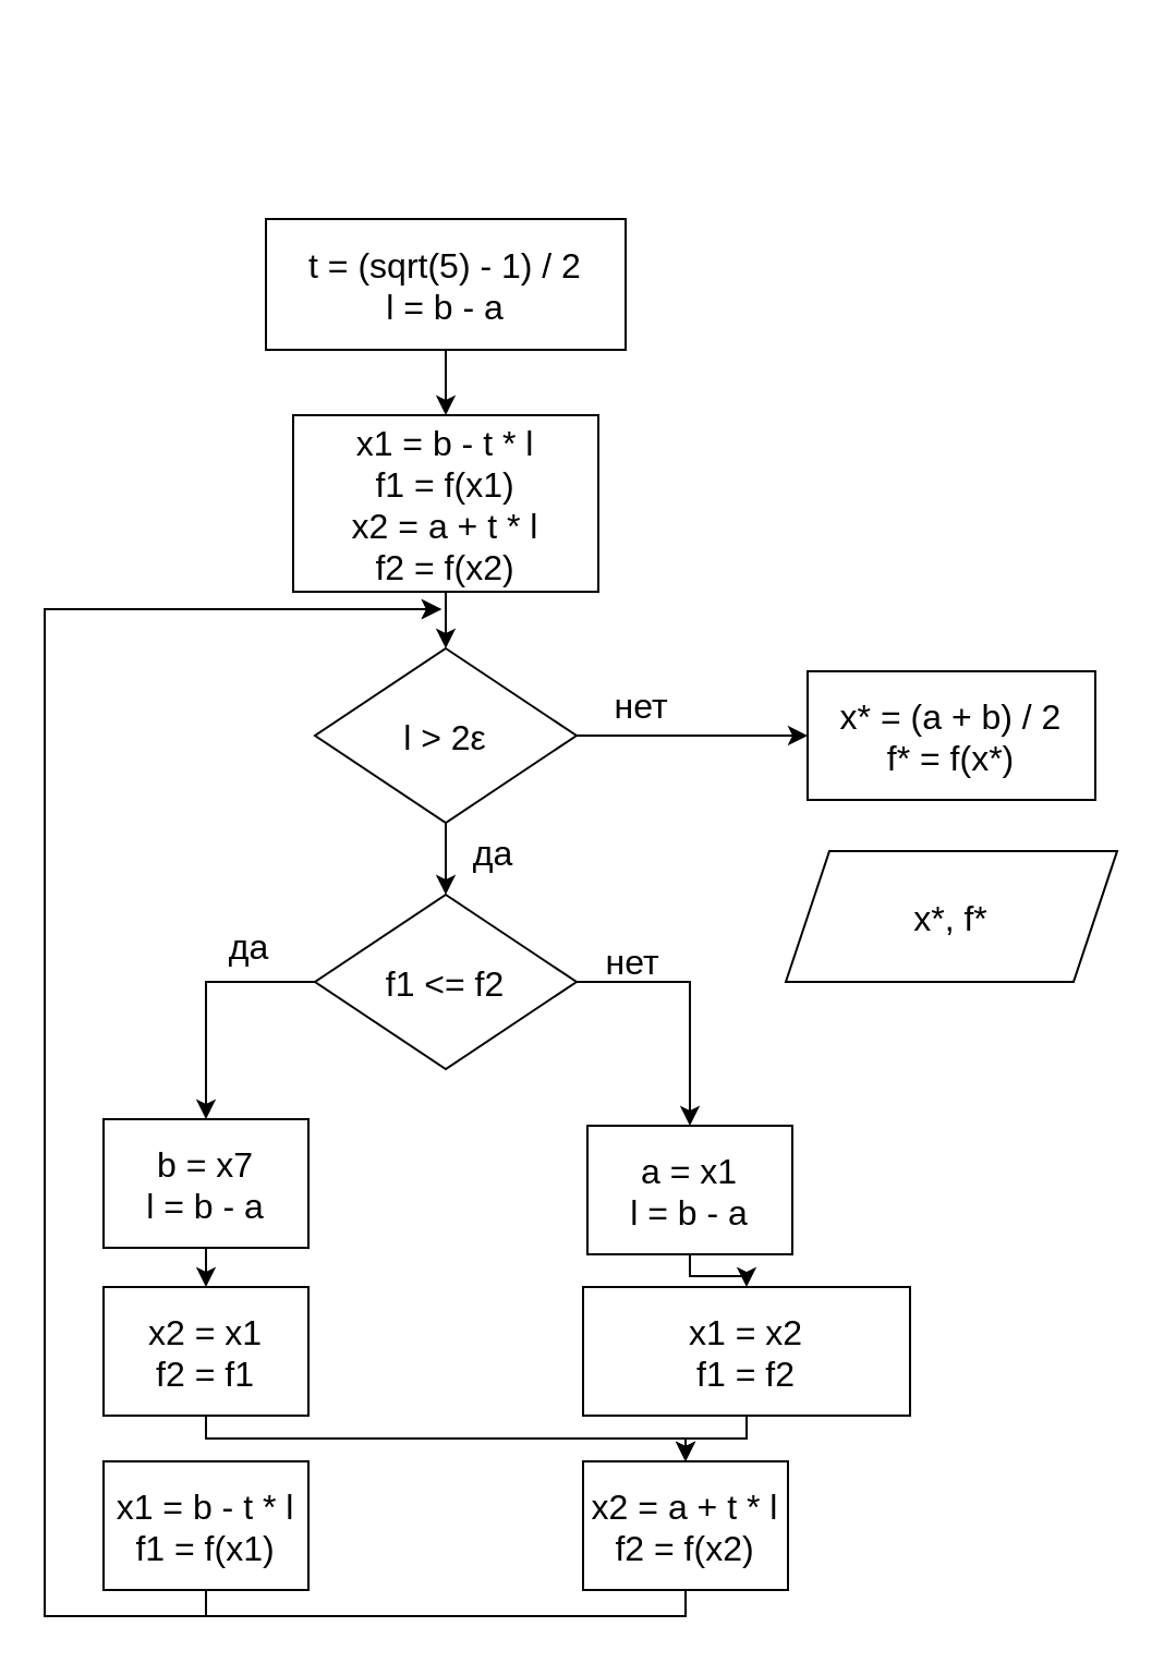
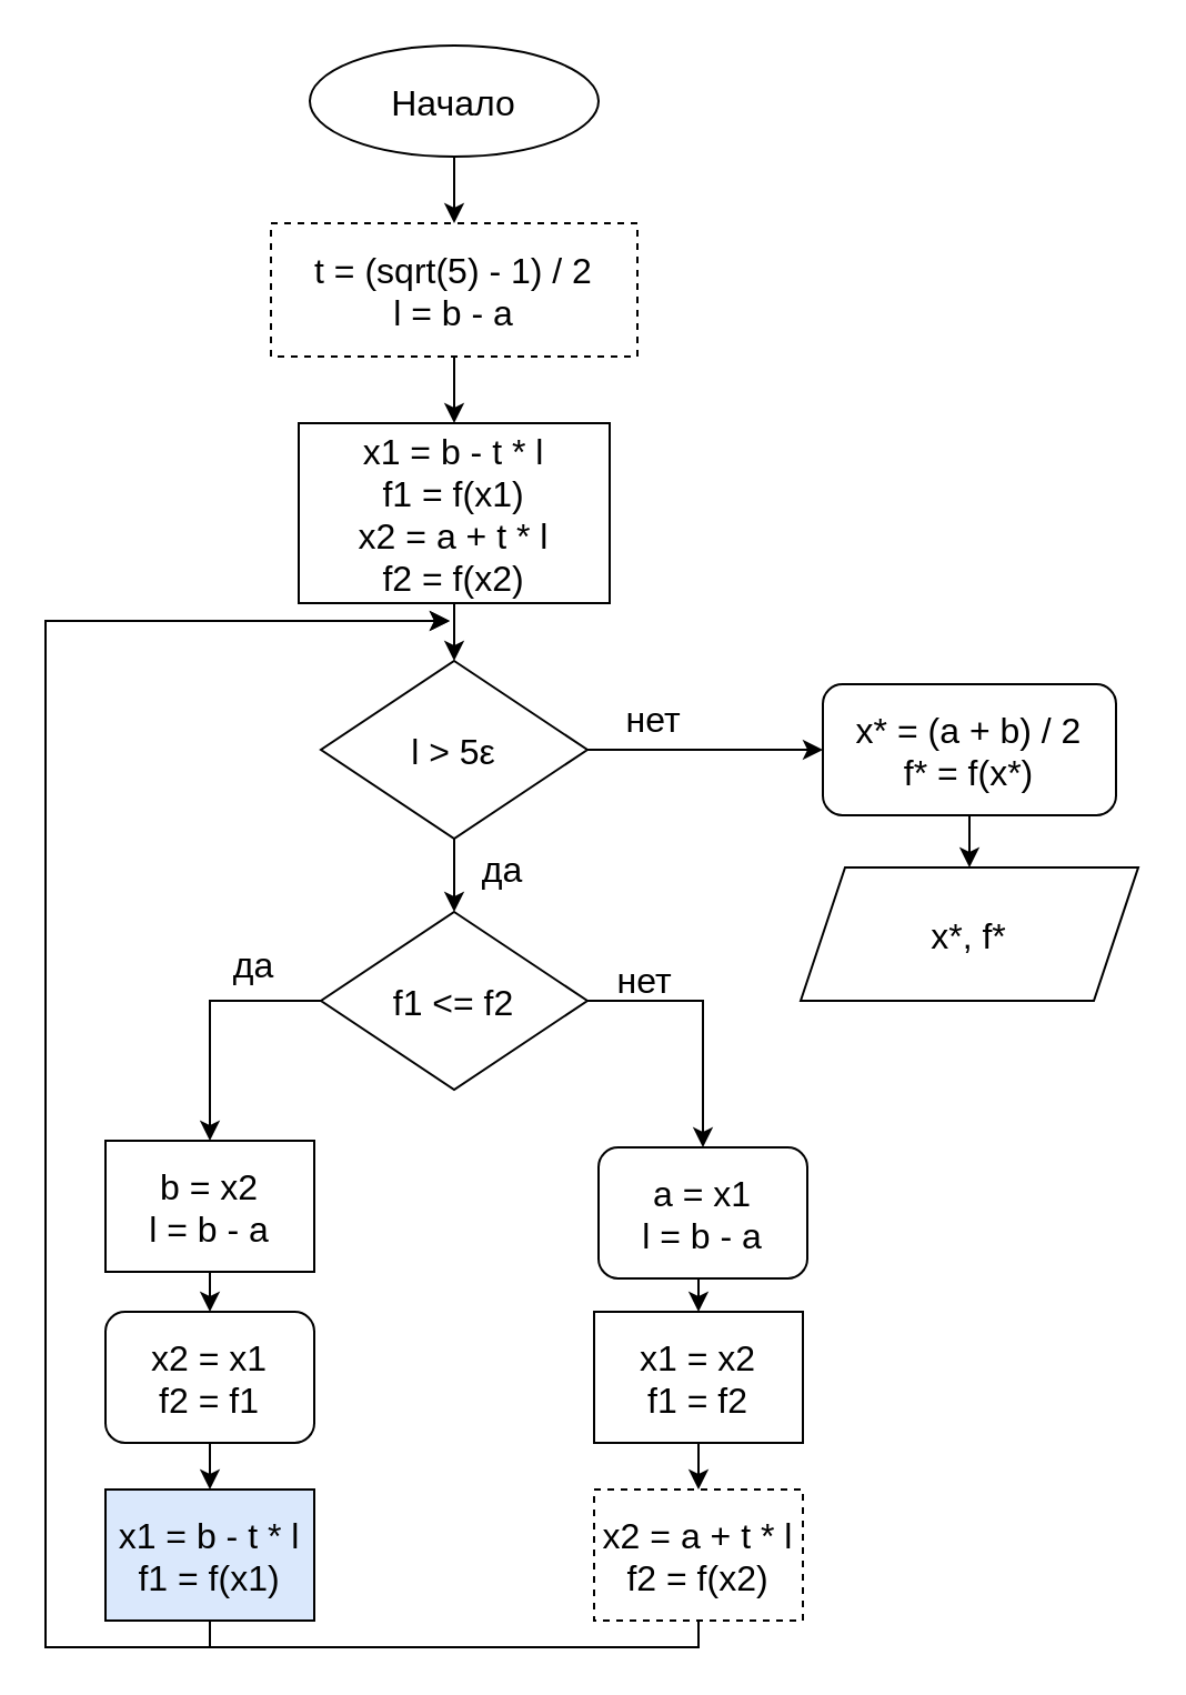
+ <mxCell id="3" value="Начало" style="ellipse;fontSize=16;" parent="1" vertex="1"><mxGeometry x="139" y="20" width="130" height="50" as="geometry" /></mxCell>
+ <mxCell id="2" value="" style="edgeStyle=none;exitX=0.5;exitY=1;exitDx=0;exitDy=0;entryX=0.5;entryY=0;entryDx=0;entryDy=0;fontSize=16;" parent="1" source="3" target="5" edge="1"><mxGeometry relative="1" as="geometry" /></mxCell>
- <mxCell id="5" value="t = (sqrt(5) - 1) / 2&#10;l = b - a" style="rounded=0;fontSize=16;" parent="1" vertex="1"><mxGeometry x="121.5" y="100" width="165" height="60" as="geometry" /></mxCell>
+ <mxCell id="5" value="t = (sqrt(5) - 1) / 2&#10;l = b - a" style="rounded=0;fontSize=16;dashed=1;" parent="1" vertex="1"><mxGeometry x="121.5" y="100" width="165" height="60" as="geometry" /></mxCell>
- <mxCell id="13" value="x* = (a + b) / 2&#10;f* = f(x*)" style="rounded=0;fontSize=16;" vertex="1" parent="1"><mxGeometry x="370" y="307.5" width="132" height="59" as="geometry" /></mxCell>
+ <mxCell id="13" value="x* = (a + b) / 2&#10;f* = f(x*)" style="fontSize=16;rounded=1;" vertex="1" parent="1"><mxGeometry x="370" y="307.5" width="132" height="59" as="geometry" /></mxCell>
- <mxCell id="10" value="l &gt; 2ε" style="rhombus;fontSize=16;" parent="1" vertex="1"><mxGeometry x="144" y="297" width="120" height="80" as="geometry" /></mxCell>
+ <mxCell id="10" value="l &gt; 5ε" style="rhombus;fontSize=16;" parent="1" vertex="1"><mxGeometry x="144" y="297" width="120" height="80" as="geometry" /></mxCell>
+ <mxCell id="12" value="" style="edgeStyle=none;exitX=0.5;exitY=1;exitDx=0;exitDy=0;entryX=0.5;entryY=0;entryDx=0;entryDy=0;fontSize=16;" edge="1" parent="1" source="13" target="14"><mxGeometry relative="1" as="geometry" /></mxCell>
- <mxCell id="19" value="b = x7&#10;l = b - a" style="rounded=0;fontSize=16;" vertex="1" parent="1"><mxGeometry x="47" y="513" width="94" height="59" as="geometry" /></mxCell>
+ <mxCell id="19" value="b = x2&#10;l = b - a" style="rounded=0;fontSize=16;" vertex="1" parent="1"><mxGeometry x="47" y="513" width="94" height="59" as="geometry" /></mxCell>
- <mxCell id="27" value="a = x1&#10;l = b - a" style="rounded=0;fontSize=16;" vertex="1" parent="1"><mxGeometry x="269" y="516" width="94" height="59" as="geometry" /></mxCell>
+ <mxCell id="27" value="a = x1&#10;l = b - a" style="fontSize=16;rounded=1;" vertex="1" parent="1"><mxGeometry x="269" y="516" width="94" height="59" as="geometry" /></mxCell>
- <mxCell id="23" value="x2 = x1&#10;f2 = f1" style="rounded=0;fontSize=16;" vertex="1" parent="1"><mxGeometry x="47" y="590" width="94" height="59" as="geometry" /></mxCell>
+ <mxCell id="23" value="x2 = x1&#10;f2 = f1" style="fontSize=16;rounded=1;" vertex="1" parent="1"><mxGeometry x="47" y="590" width="94" height="59" as="geometry" /></mxCell>
- <mxCell id="29" value="x1 = x2&#10;f1 = f2" style="rounded=0;fontSize=16;" vertex="1" parent="1"><mxGeometry x="267" y="590" width="150" height="59" as="geometry" /></mxCell>
+ <mxCell id="29" value="x1 = x2&#10;f1 = f2" style="rounded=0;fontSize=16;" vertex="1" parent="1"><mxGeometry x="267" y="590" width="94" height="59" as="geometry" /></mxCell>
- <mxCell id="22" value="" style="edgeStyle=orthogonalEdgeStyle;rounded=0;exitX=0.5;exitY=1;exitDx=0;exitDy=0;fontSize=16;" edge="1" parent="1" source="23" target="31"><mxGeometry relative="1" as="geometry" /></mxCell>
+ <mxCell id="22" value="" style="edgeStyle=orthogonalEdgeStyle;rounded=0;exitX=0.5;exitY=1;exitDx=0;exitDy=0;entryX=0.5;entryY=0;entryDx=0;entryDy=0;fontSize=16;" edge="1" parent="1" source="23" target="25"><mxGeometry relative="1" as="geometry" /></mxCell>
- <mxCell id="25" value="x1 = b - t * l&#10;f1 = f(x1)" style="rounded=0;fontSize=16;" vertex="1" parent="1"><mxGeometry x="47" y="670" width="94" height="59" as="geometry" /></mxCell>
+ <mxCell id="25" value="x1 = b - t * l&#10;f1 = f(x1)" style="rounded=0;fontSize=16;fillColor=#dae8fc;" vertex="1" parent="1"><mxGeometry x="47" y="670" width="94" height="59" as="geometry" /></mxCell>
- <mxCell id="31" value="x2 = a + t * l&#10;f2 = f(x2)" style="rounded=0;fontSize=16;" vertex="1" parent="1"><mxGeometry x="267" y="670" width="94" height="59" as="geometry" /></mxCell>
+ <mxCell id="31" value="x2 = a + t * l&#10;f2 = f(x2)" style="rounded=0;fontSize=16;dashed=1;" vertex="1" parent="1"><mxGeometry x="267" y="670" width="94" height="59" as="geometry" /></mxCell>
